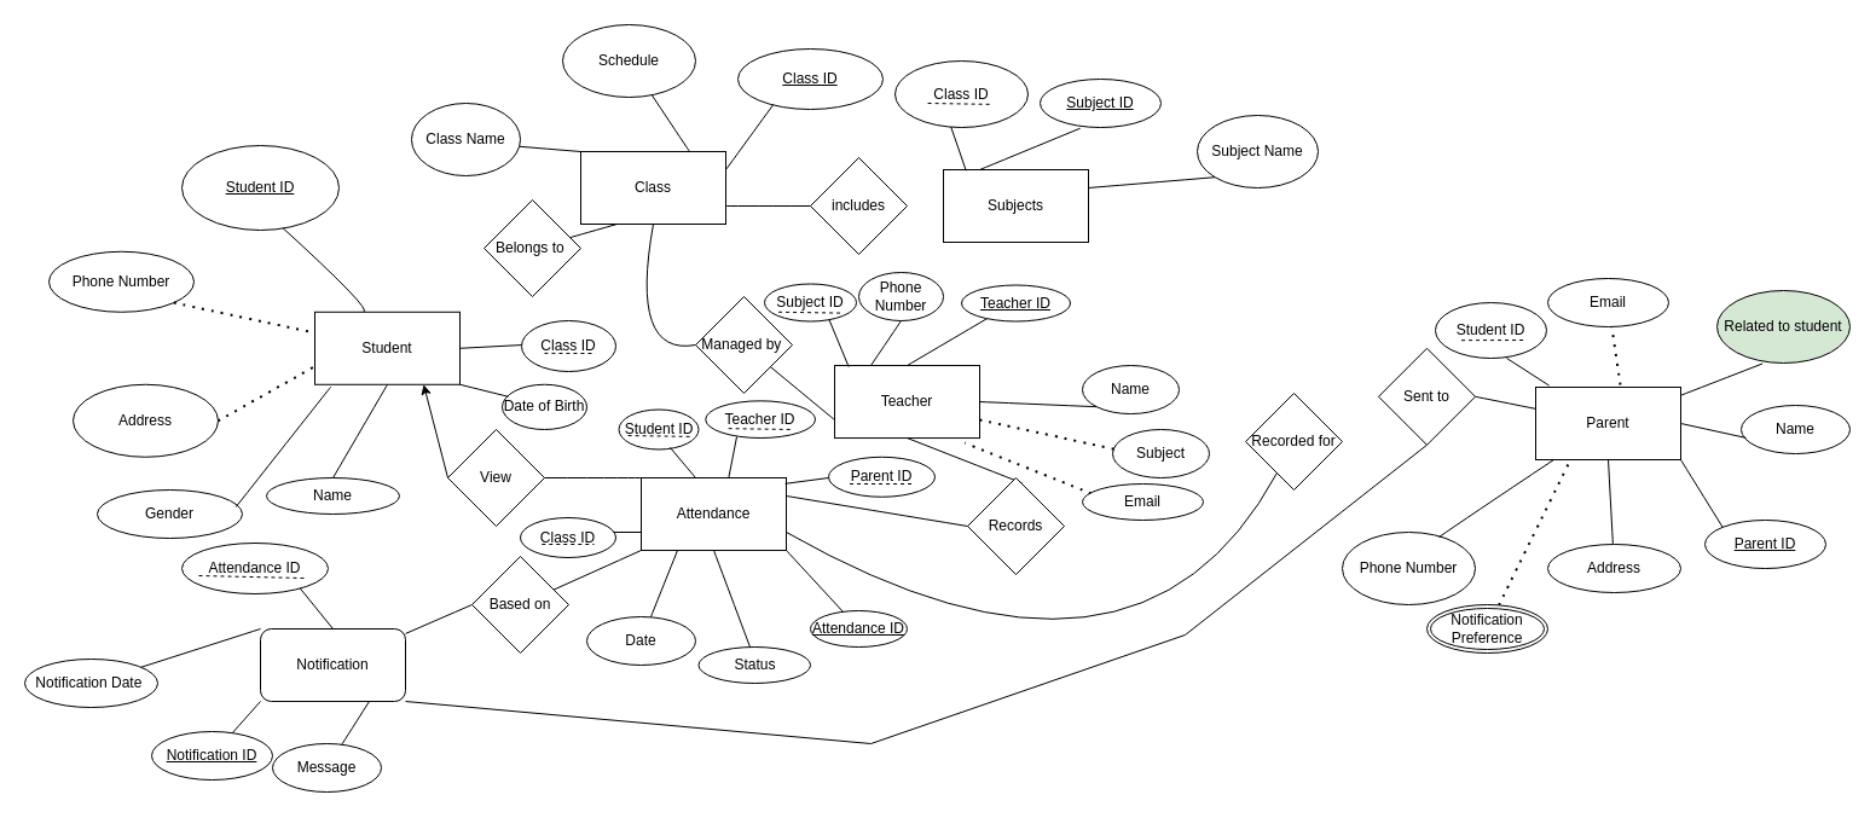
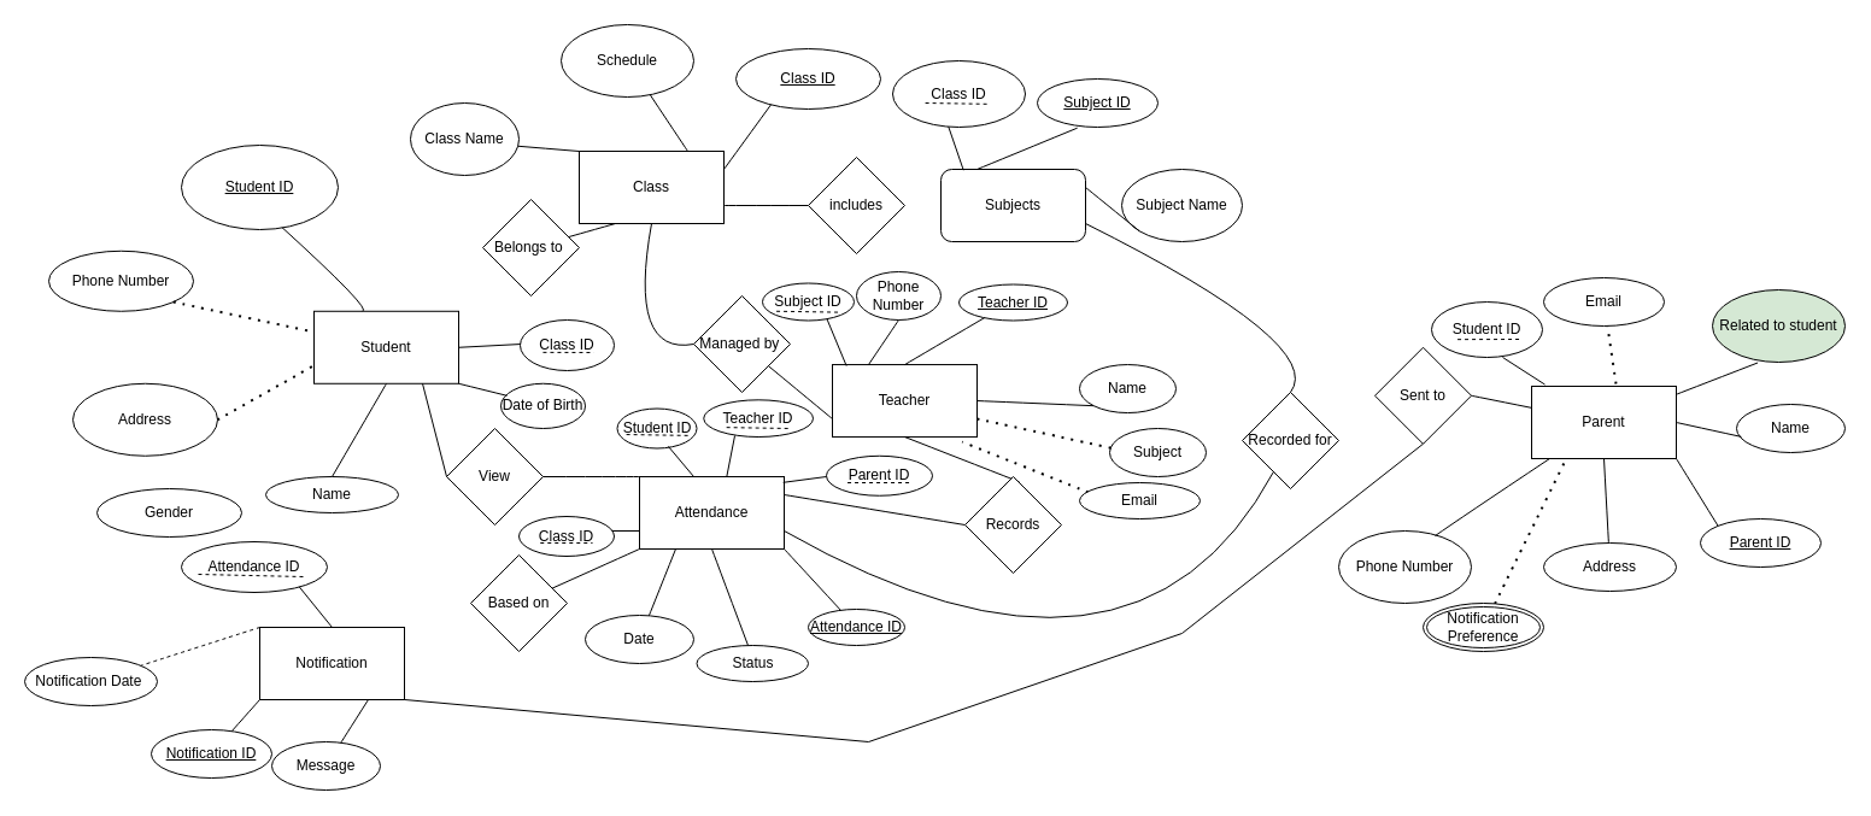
- <mxCell id="34" value="Subject Name" style="ellipse;whiteSpace=wrap;html=1;" parent="1" vertex="1"><mxGeometry x="990" y="95" width="100" height="60" as="geometry" /></mxCell>
+ <mxCell id="34" value="Subject Name" style="ellipse;whiteSpace=wrap;html=1;" parent="1" vertex="1"><mxGeometry x="930" y="140" width="100" height="60" as="geometry" /></mxCell>
- <mxCell id="14" value="Subjects" style="rounded=0;whiteSpace=wrap;html=1;" parent="1" vertex="1"><mxGeometry x="780" y="140" width="120" height="60" as="geometry" /></mxCell>
+ <mxCell id="14" value="Subjects" style="whiteSpace=wrap;html=1;rounded=1;" parent="1" vertex="1"><mxGeometry x="780" y="140" width="120" height="60" as="geometry" /></mxCell>
+ <mxCell id="38" value="" style="endArrow=none;html=1;rounded=0;fontSize=12;startSize=8;endSize=8;curved=1;entryX=1;entryY=0.75;entryDx=0;entryDy=0;exitX=0.5;exitY=0;exitDx=0;exitDy=0;" parent="1" source="20" target="14" edge="1"><mxGeometry width="50" height="50" relative="1" as="geometry"><mxPoint x="1350" y="725" as="sourcePoint" /><mxPoint x="1030" y="205" as="targetPoint" /><Array as="points"><mxPoint x="1100" y="285" /></Array></mxGeometry></mxCell>
- <mxCell id="89" value="" style="endArrow=classic;html=1;rounded=0;entryX=0.75;entryY=1;entryDx=0;entryDy=0;exitX=0;exitY=0.5;exitDx=0;exitDy=0;" parent="1" source="18" target="2" edge="1"><mxGeometry width="50" height="50" relative="1" as="geometry"><mxPoint x="620" y="425" as="sourcePoint" /><mxPoint x="670" y="375" as="targetPoint" /></mxGeometry></mxCell>
+ <mxCell id="89" value="" style="endArrow=none;html=1;rounded=0;entryX=0.75;entryY=1;entryDx=0;entryDy=0;exitX=0;exitY=0.5;exitDx=0;exitDy=0;" parent="1" source="18" target="2" edge="1"><mxGeometry width="50" height="50" relative="1" as="geometry"><mxPoint x="620" y="425" as="sourcePoint" /><mxPoint x="670" y="375" as="targetPoint" /></mxGeometry></mxCell>
- <mxCell id="7" value="" style="endArrow=none;html=1;rounded=0;fontSize=12;startSize=8;endSize=8;curved=1;entryX=0.956;entryY=0.351;entryDx=0;entryDy=0;entryPerimeter=0;exitX=0.11;exitY=1.031;exitDx=0;exitDy=0;exitPerimeter=0;" parent="1" source="2" target="3" edge="1"><mxGeometry width="50" height="50" relative="1" as="geometry"><mxPoint x="480" y="745" as="sourcePoint" /><mxPoint x="530" y="695" as="targetPoint" /></mxGeometry></mxCell>
- <mxCell id="43" value="" style="endArrow=none;html=1;rounded=0;fontSize=12;startSize=8;endSize=8;curved=1;exitX=0;exitY=0.5;exitDx=0;exitDy=0;" parent="1" source="42" target="44" edge="1"><mxGeometry width="50" height="50" relative="1" as="geometry"><mxPoint x="770" y="985" as="sourcePoint" /><mxPoint x="210" y="1295" as="targetPoint" /></mxGeometry></mxCell>
- <mxCell id="45" value="" style="endArrow=none;html=1;rounded=0;fontSize=12;startSize=8;endSize=8;curved=1;exitX=0;exitY=0;exitDx=0;exitDy=0;" parent="1" source="44" target="46" edge="1"><mxGeometry width="50" height="50" relative="1" as="geometry"><mxPoint x="770" y="1045" as="sourcePoint" /><mxPoint x="150" y="1195" as="targetPoint" /></mxGeometry></mxCell>
+ <mxCell id="45" value="" style="endArrow=none;html=1;rounded=0;fontSize=12;startSize=8;endSize=8;curved=1;exitX=0;exitY=0;exitDx=0;exitDy=0;dashed=1;" parent="1" source="44" target="46" edge="1"><mxGeometry width="50" height="50" relative="1" as="geometry"><mxPoint x="770" y="1045" as="sourcePoint" /><mxPoint x="150" y="1195" as="targetPoint" /></mxGeometry></mxCell>
- <mxCell id="44" value="Notification" style="whiteSpace=wrap;html=1;rounded=1;" parent="1" vertex="1"><mxGeometry x="215" y="520" width="120" height="60" as="geometry" /></mxCell>
+ <mxCell id="44" value="Notification" style="rounded=0;whiteSpace=wrap;html=1;" parent="1" vertex="1"><mxGeometry x="215" y="520" width="120" height="60" as="geometry" /></mxCell>
